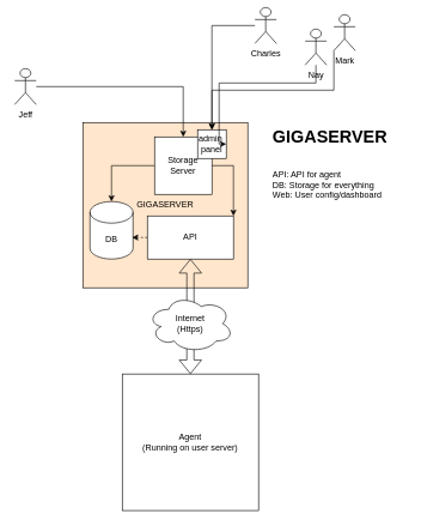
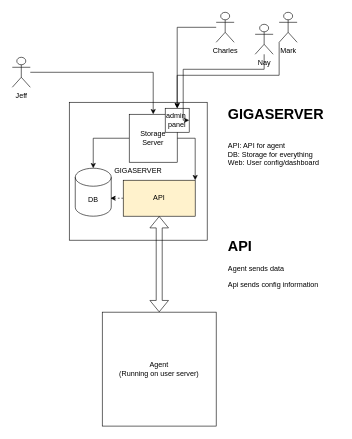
- <mxCell id="18" value="Charles" style="shape=umlActor;verticalLabelPosition=bottom;verticalAlign=top;html=1;outlineConnect=0;" vertex="1" parent="1"><mxGeometry x="355" y="10" width="30" height="50" as="geometry" /></mxCell>
+ <mxCell id="18" value="Charles" style="shape=umlActor;verticalLabelPosition=bottom;verticalAlign=top;html=1;outlineConnect=0;" vertex="1" parent="1"><mxGeometry x="360" y="20" width="30" height="50" as="geometry" /></mxCell>
- <mxCell id="2" value="GIGASERVER" style="whiteSpace=wrap;html=1;aspect=fixed;fillColor=#ffe6cc;" vertex="1" parent="1"><mxGeometry x="115" y="170" width="230" height="230" as="geometry" /></mxCell>
+ <mxCell id="2" value="GIGASERVER" style="whiteSpace=wrap;html=1;aspect=fixed;" vertex="1" parent="1"><mxGeometry x="115" y="170" width="230" height="230" as="geometry" /></mxCell>
- <mxCell id="8" value="API" style="rounded=0;whiteSpace=wrap;html=1;" vertex="1" parent="1"><mxGeometry x="205" y="300" width="120" height="60" as="geometry" /></mxCell>
+ <mxCell id="8" value="API" style="rounded=0;whiteSpace=wrap;html=1;fillColor=#fff2cc;" vertex="1" parent="1"><mxGeometry x="205" y="300" width="120" height="60" as="geometry" /></mxCell>
- <mxCell id="11" value="Internet&lt;br&gt;(Https)" style="ellipse;shape=cloud;whiteSpace=wrap;html=1;" vertex="1" parent="1"><mxGeometry x="205" y="410" width="120" height="80" as="geometry" /></mxCell>
+ <mxCell id="10" value="&lt;h1&gt;API&lt;/h1&gt;&lt;p&gt;Agent sends data&lt;/p&gt;&lt;p&gt;Api sends config information&lt;/p&gt;" style="text;html=1;strokeColor=none;fillColor=none;spacing=5;spacingTop=-20;whiteSpace=wrap;overflow=hidden;rounded=0;" vertex="1" parent="1"><mxGeometry x="375" y="390" width="190" height="120" as="geometry" /></mxCell>
